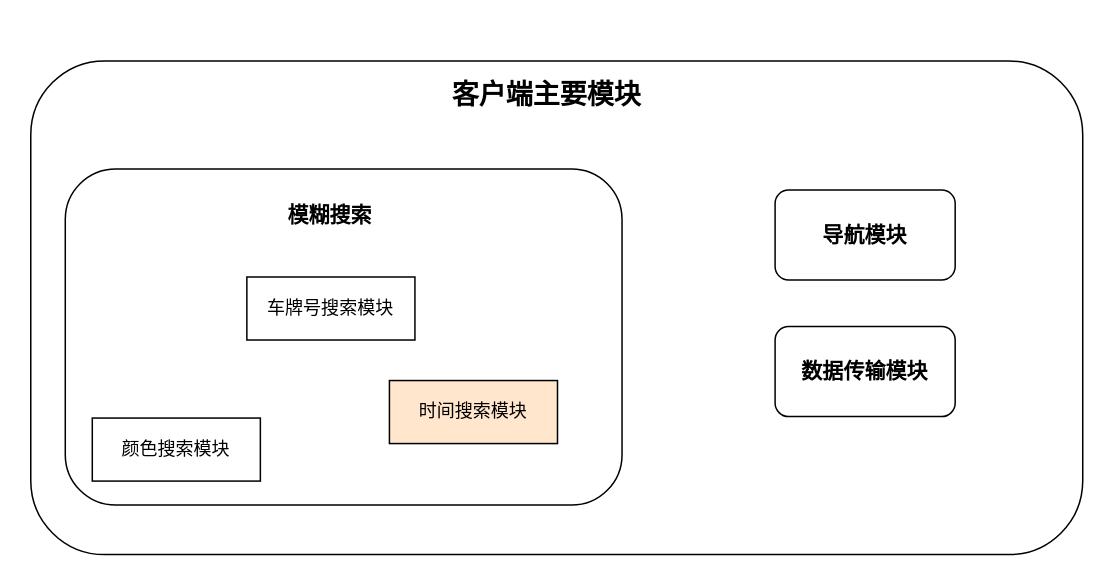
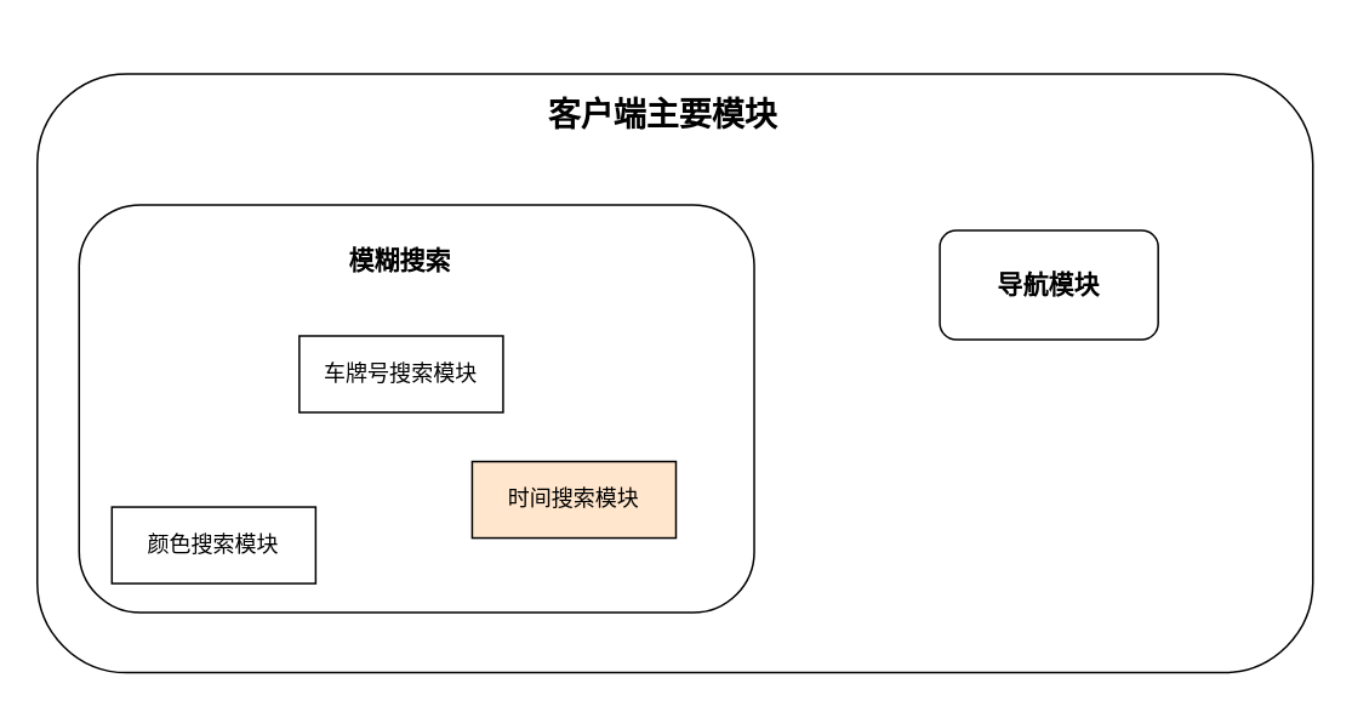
- <mxCell id="10" value="&lt;b style=&quot;border-color: var(--border-color);&quot;&gt;数据传输模块&lt;/b&gt;" style="rounded=1;whiteSpace=wrap;html=1;fontSize=14;" vertex="1" parent="1"><mxGeometry x="516" y="217" width="120" height="60" as="geometry" /></mxCell>
